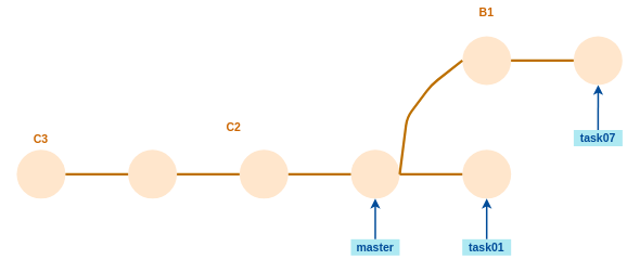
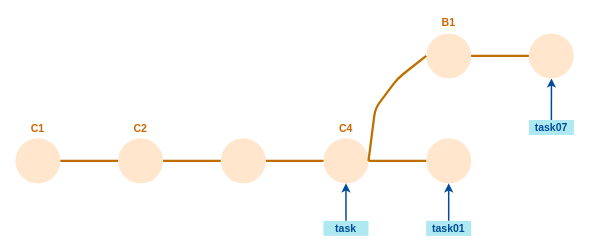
- <mxCell id="20" value="B1" style="text;html=1;strokeColor=none;fillColor=none;align=center;verticalAlign=middle;whiteSpace=wrap;rounded=0;fontStyle=1;fontSize=14;fontColor=#CC6600;" parent="1" vertex="1"><mxGeometry x="578.059" y="5" width="40" height="20" as="geometry" /></mxCell>
+ <mxCell id="20" value="B1" style="text;html=1;strokeColor=none;fillColor=none;align=center;verticalAlign=middle;whiteSpace=wrap;rounded=0;fontStyle=1;fontSize=14;fontColor=#CC6600;" parent="1" vertex="1"><mxGeometry x="578.059" y="20" width="40" height="20" as="geometry" /></mxCell>
- <mxCell id="6" value="C2" style="text;html=1;strokeColor=none;fillColor=none;align=center;verticalAlign=middle;whiteSpace=wrap;rounded=0;fontStyle=1;fontSize=14;fontColor=#CC6600;" parent="1" vertex="1"><mxGeometry x="267.059" y="146" width="40" height="20" as="geometry" /></mxCell>
+ <mxCell id="6" value="C2" style="text;html=1;strokeColor=none;fillColor=none;align=center;verticalAlign=middle;whiteSpace=wrap;rounded=0;fontStyle=1;fontSize=14;fontColor=#CC6600;" parent="1" vertex="1"><mxGeometry x="167.059" y="161" width="40" height="20" as="geometry" /></mxCell>
- <mxCell id="5" value="C3" style="text;html=1;strokeColor=none;fillColor=none;align=center;verticalAlign=middle;whiteSpace=wrap;rounded=0;fontStyle=1;fontSize=14;fontColor=#CC6600;" parent="1" vertex="1"><mxGeometry x="30.059" y="161" width="40" height="20" as="geometry" /></mxCell>
+ <mxCell id="5" value="C1" style="text;html=1;strokeColor=none;fillColor=none;align=center;verticalAlign=middle;whiteSpace=wrap;rounded=0;fontStyle=1;fontSize=14;fontColor=#CC6600;" parent="1" vertex="1"><mxGeometry x="30.059" y="161" width="40" height="20" as="geometry" /></mxCell>
+ <mxCell id="11" value="C4" style="text;html=1;strokeColor=none;fillColor=none;align=center;verticalAlign=middle;whiteSpace=wrap;rounded=0;fontStyle=1;fontSize=14;fontColor=#CC6600;" parent="1" vertex="1"><mxGeometry x="441.059" y="161" width="40" height="20" as="geometry" /></mxCell>
- <mxCell id="12" value="master" style="text;html=1;strokeColor=none;fillColor=#AEE9F2;align=center;verticalAlign=middle;whiteSpace=wrap;rounded=0;fontStyle=1;fontSize=14;fontColor=#004C99;" parent="1" vertex="1"><mxGeometry x="431" y="294" width="60" height="20" as="geometry" /></mxCell>
+ <mxCell id="12" value="task" style="text;html=1;strokeColor=none;fillColor=#AEE9F2;align=center;verticalAlign=middle;whiteSpace=wrap;rounded=0;fontStyle=1;fontSize=14;fontColor=#004C99;" parent="1" vertex="1"><mxGeometry x="431" y="294" width="60" height="20" as="geometry" /></mxCell>
